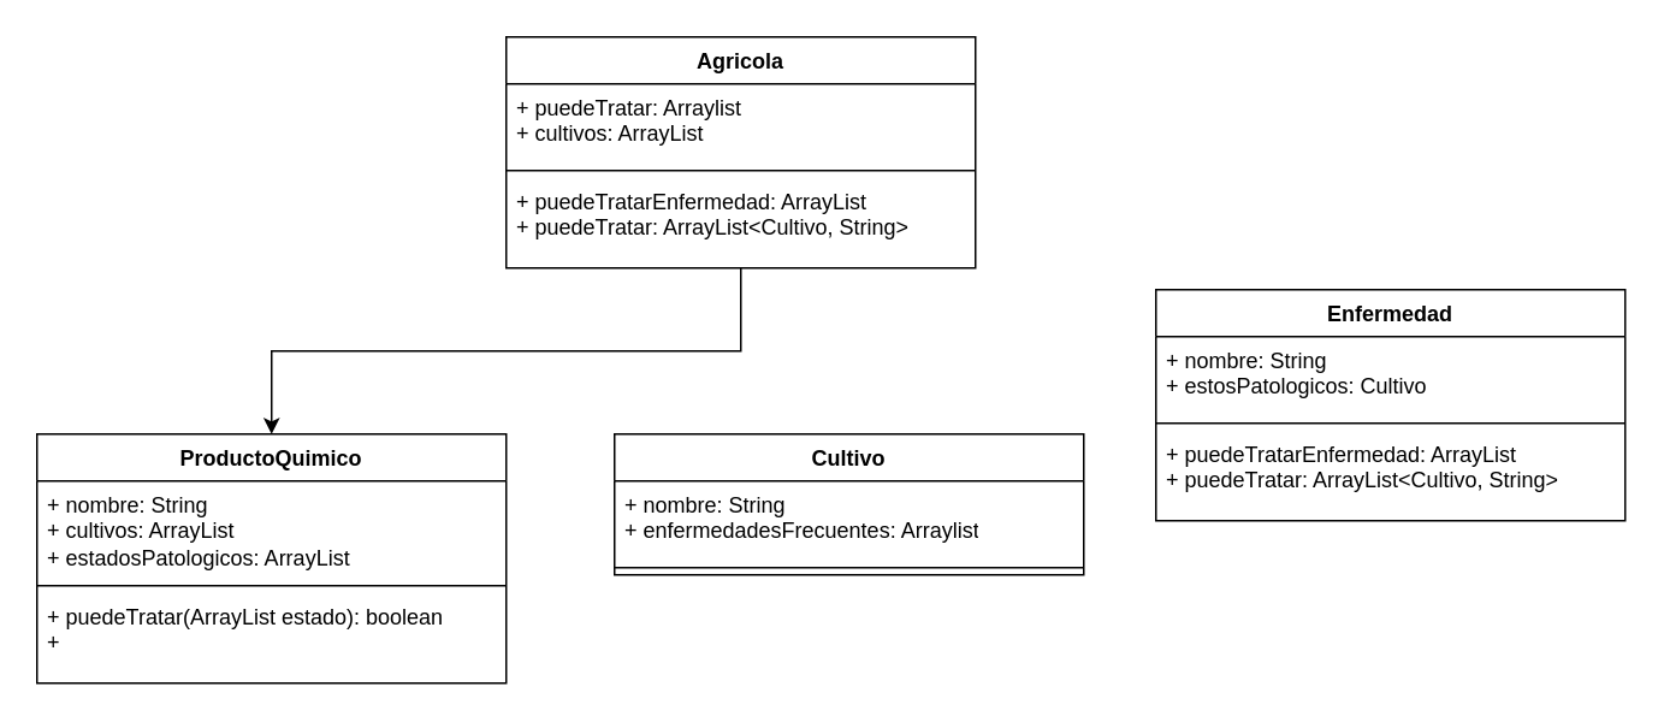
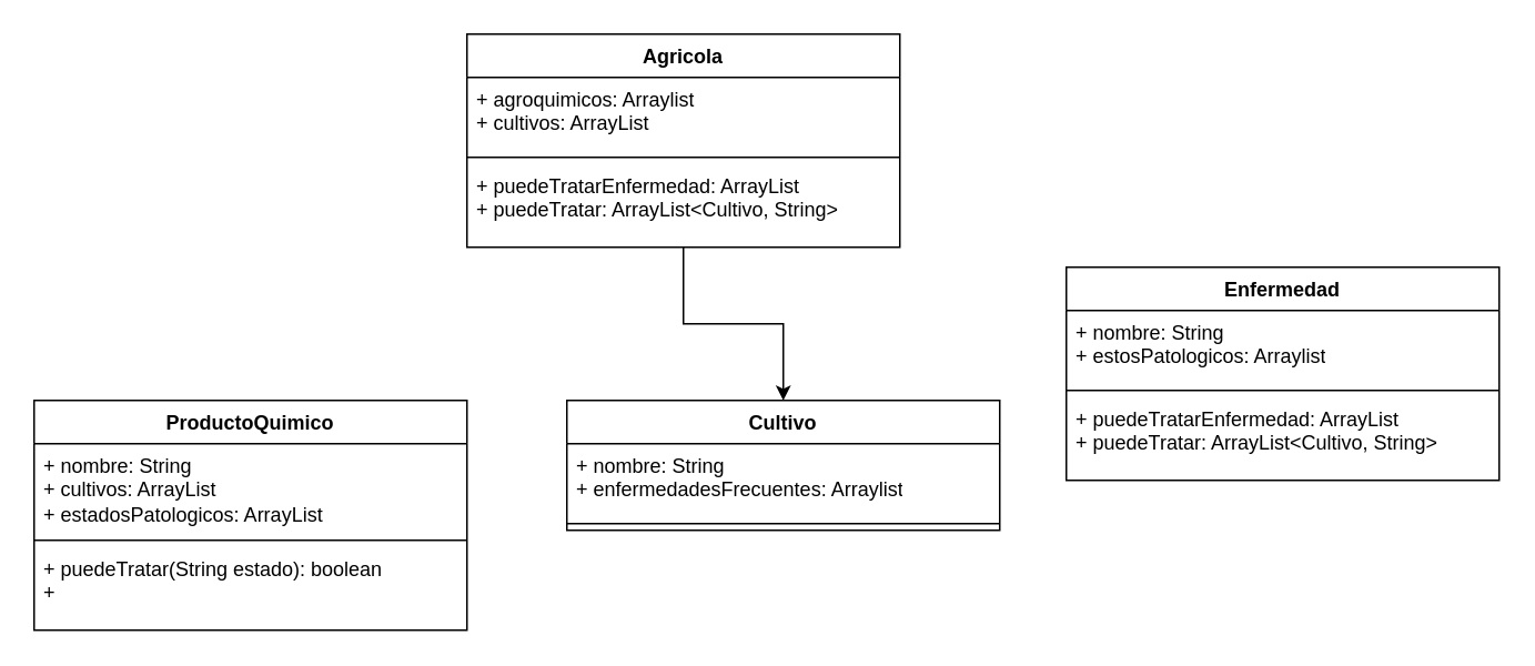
- <mxCell id="5" value="+ puedeTratar: Arraylist&lt;br&gt;+ cultivos: ArrayList" style="text;strokeColor=none;fillColor=none;align=left;verticalAlign=top;spacingLeft=4;spacingRight=4;overflow=hidden;rotatable=0;points=[[0,0.5],[1,0.5]];portConstraint=eastwest;whiteSpace=wrap;html=1;" vertex="1" parent="4"><mxGeometry y="26" width="260" height="44" as="geometry" /></mxCell>
+ <mxCell id="5" value="+ agroquimicos: Arraylist&lt;br&gt;+ cultivos: ArrayList" style="text;strokeColor=none;fillColor=none;align=left;verticalAlign=top;spacingLeft=4;spacingRight=4;overflow=hidden;rotatable=0;points=[[0,0.5],[1,0.5]];portConstraint=eastwest;whiteSpace=wrap;html=1;" vertex="1" parent="4"><mxGeometry y="26" width="260" height="44" as="geometry" /></mxCell>
- <mxCell id="2" value="" style="edgeStyle=orthogonalEdgeStyle;rounded=0;orthogonalLoop=1;jettySize=auto;html=1;" edge="1" parent="1" source="4" target="8"><mxGeometry relative="1" as="geometry" /></mxCell>
+ <mxCell id="3" value="" style="edgeStyle=orthogonalEdgeStyle;rounded=0;orthogonalLoop=1;jettySize=auto;html=1;" edge="1" parent="1" source="4" target="16"><mxGeometry relative="1" as="geometry" /></mxCell>
- <mxCell id="13" value="+ nombre: String&lt;br&gt;+ estosPatologicos: Cultivo" style="text;strokeColor=none;fillColor=none;align=left;verticalAlign=top;spacingLeft=4;spacingRight=4;overflow=hidden;rotatable=0;points=[[0,0.5],[1,0.5]];portConstraint=eastwest;whiteSpace=wrap;html=1;" vertex="1" parent="12"><mxGeometry y="26" width="260" height="44" as="geometry" /></mxCell>
+ <mxCell id="13" value="+ nombre: String&lt;br&gt;+ estosPatologicos: Arraylist" style="text;strokeColor=none;fillColor=none;align=left;verticalAlign=top;spacingLeft=4;spacingRight=4;overflow=hidden;rotatable=0;points=[[0,0.5],[1,0.5]];portConstraint=eastwest;whiteSpace=wrap;html=1;" vertex="1" parent="12"><mxGeometry y="26" width="260" height="44" as="geometry" /></mxCell>
- <mxCell id="11" value="+ puedeTratar(ArrayList estado): boolean&lt;br&gt;+&amp;nbsp;" style="text;strokeColor=none;fillColor=none;align=left;verticalAlign=top;spacingLeft=4;spacingRight=4;overflow=hidden;rotatable=0;points=[[0,0.5],[1,0.5]];portConstraint=eastwest;whiteSpace=wrap;html=1;" vertex="1" parent="8"><mxGeometry y="88" width="260" height="50" as="geometry" /></mxCell>
+ <mxCell id="11" value="+ puedeTratar(String estado): boolean&lt;br&gt;+&amp;nbsp;" style="text;strokeColor=none;fillColor=none;align=left;verticalAlign=top;spacingLeft=4;spacingRight=4;overflow=hidden;rotatable=0;points=[[0,0.5],[1,0.5]];portConstraint=eastwest;whiteSpace=wrap;html=1;" vertex="1" parent="8"><mxGeometry y="88" width="260" height="50" as="geometry" /></mxCell>
